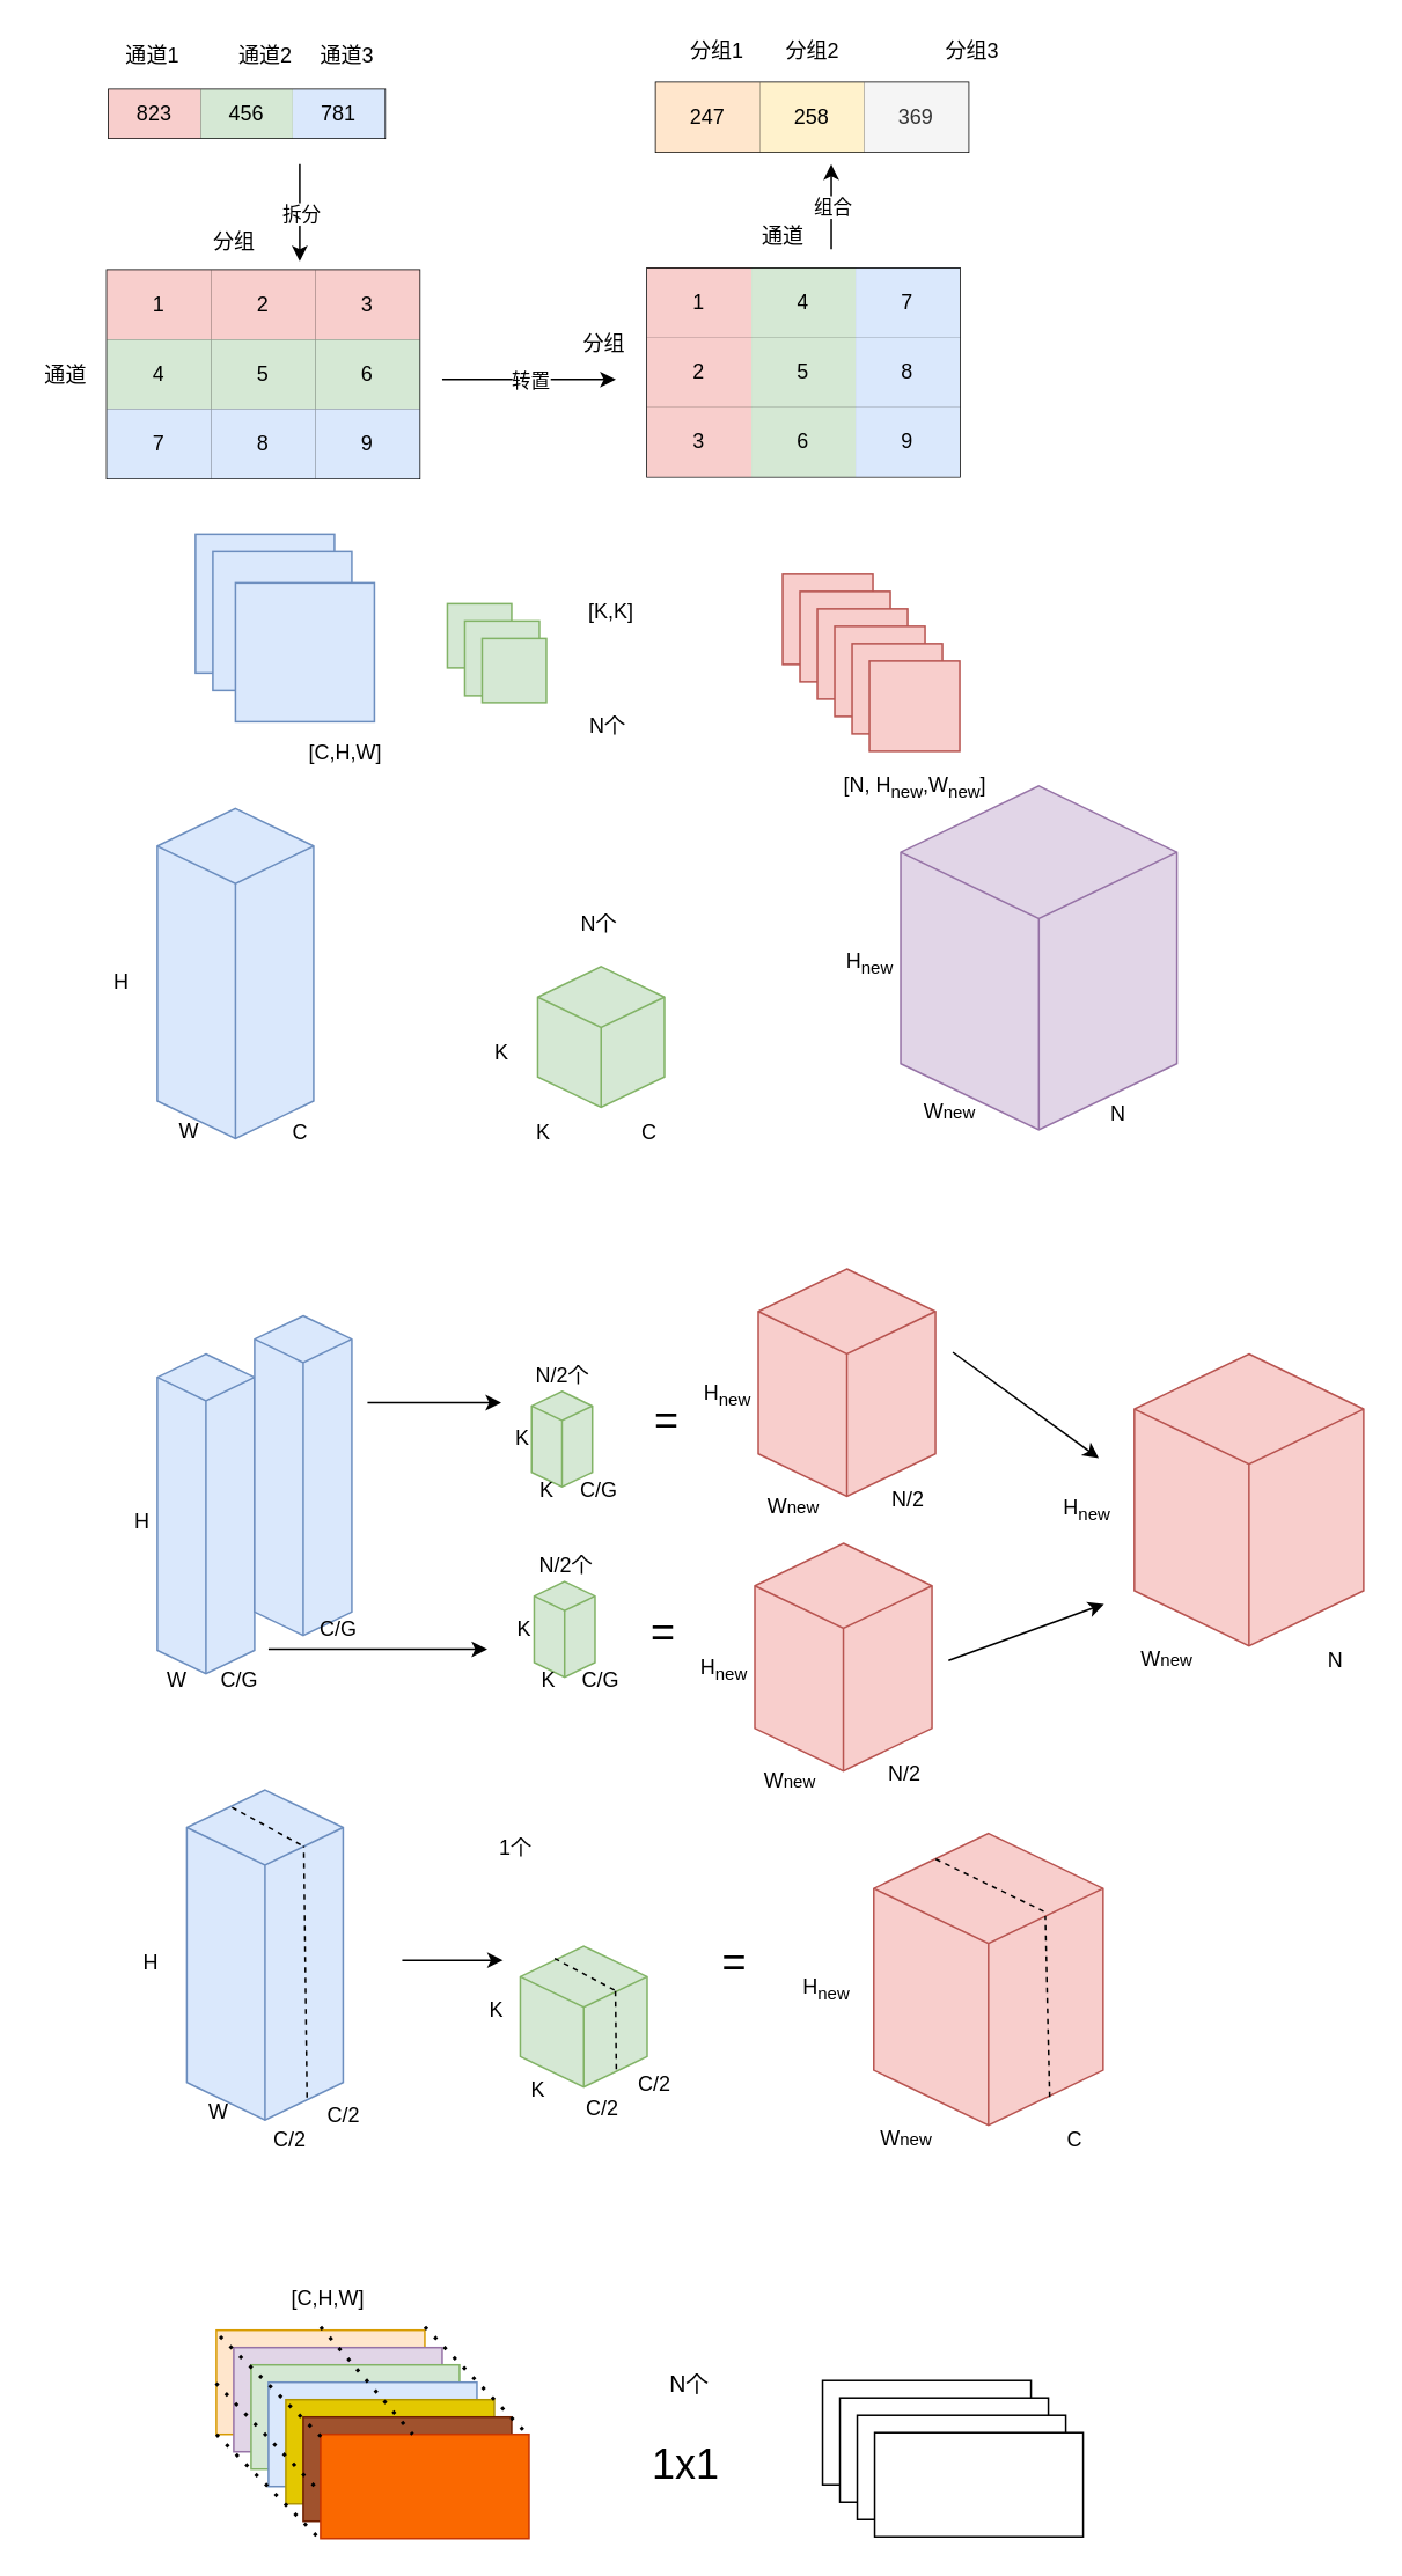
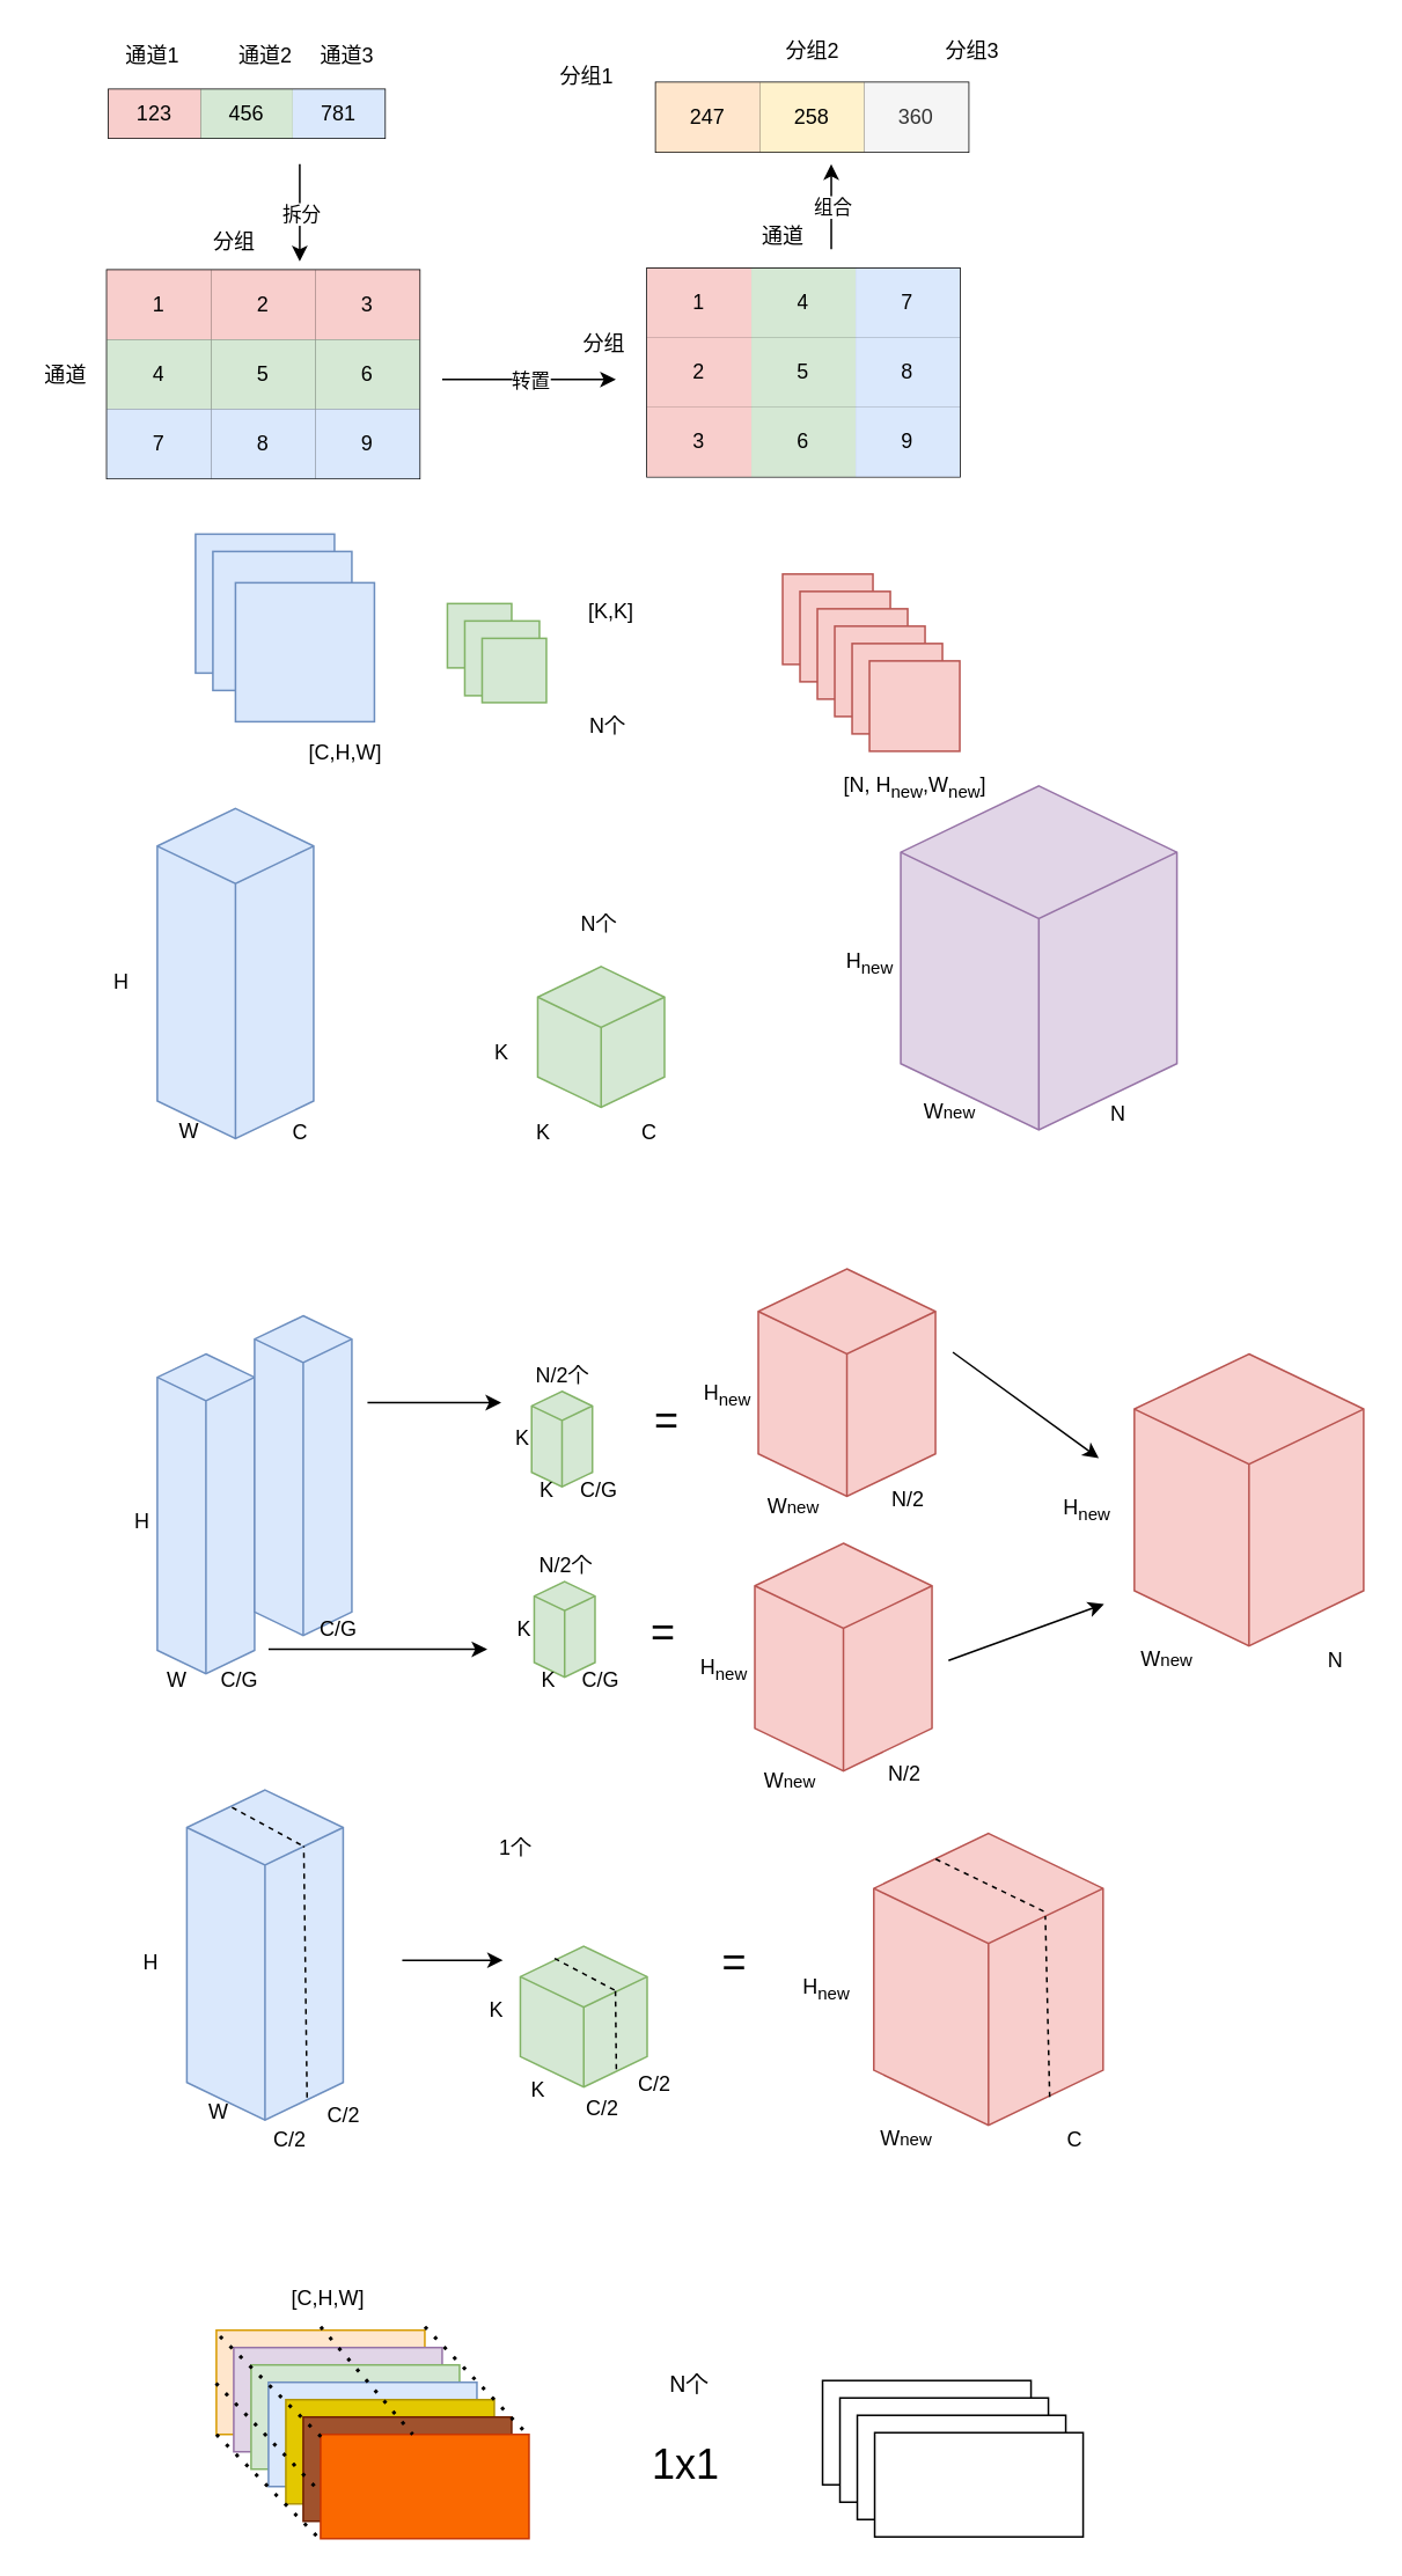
- <mxCell id="153" value="分组1" style="text;html=1;align=center;verticalAlign=middle;resizable=0;points=[];autosize=1;strokeColor=none;fillColor=none;" parent="1" vertex="1"><mxGeometry x="392" y="20" width="40" height="18" as="geometry" /></mxCell>
+ <mxCell id="153" value="分组1" style="text;html=1;align=center;verticalAlign=middle;resizable=0;points=[];autosize=1;strokeColor=none;fillColor=none;" parent="1" vertex="1"><mxGeometry x="317" y="35" width="40" height="18" as="geometry" /></mxCell>
- <mxCell id="106" value="823" style="shape=partialRectangle;html=1;whiteSpace=wrap;connectable=0;overflow=hidden;fillColor=#f8cecc;top=0;left=0;bottom=0;right=0;pointerEvents=1;strokeColor=#b85450;" parent="105" vertex="1"><mxGeometry width="53" height="28" as="geometry"><mxRectangle width="53" height="28" as="alternateBounds" /></mxGeometry></mxCell>
+ <mxCell id="106" value="123" style="shape=partialRectangle;html=1;whiteSpace=wrap;connectable=0;overflow=hidden;fillColor=#f8cecc;top=0;left=0;bottom=0;right=0;pointerEvents=1;strokeColor=#b85450;" parent="105" vertex="1"><mxGeometry width="53" height="28" as="geometry"><mxRectangle width="53" height="28" as="alternateBounds" /></mxGeometry></mxCell>
- <mxCell id="150" value="369" style="shape=partialRectangle;html=1;whiteSpace=wrap;connectable=0;overflow=hidden;fillColor=#f5f5f5;top=0;left=0;bottom=0;right=0;pointerEvents=1;strokeColor=#666666;strokeWidth=1;fontColor=#333333;" parent="147" vertex="1"><mxGeometry x="120" width="60" height="40" as="geometry"><mxRectangle width="60" height="40" as="alternateBounds" /></mxGeometry></mxCell>
+ <mxCell id="150" value="360" style="shape=partialRectangle;html=1;whiteSpace=wrap;connectable=0;overflow=hidden;fillColor=#f5f5f5;top=0;left=0;bottom=0;right=0;pointerEvents=1;strokeColor=#666666;strokeWidth=1;fontColor=#333333;" parent="147" vertex="1"><mxGeometry x="120" width="60" height="40" as="geometry"><mxRectangle width="60" height="40" as="alternateBounds" /></mxGeometry></mxCell>
